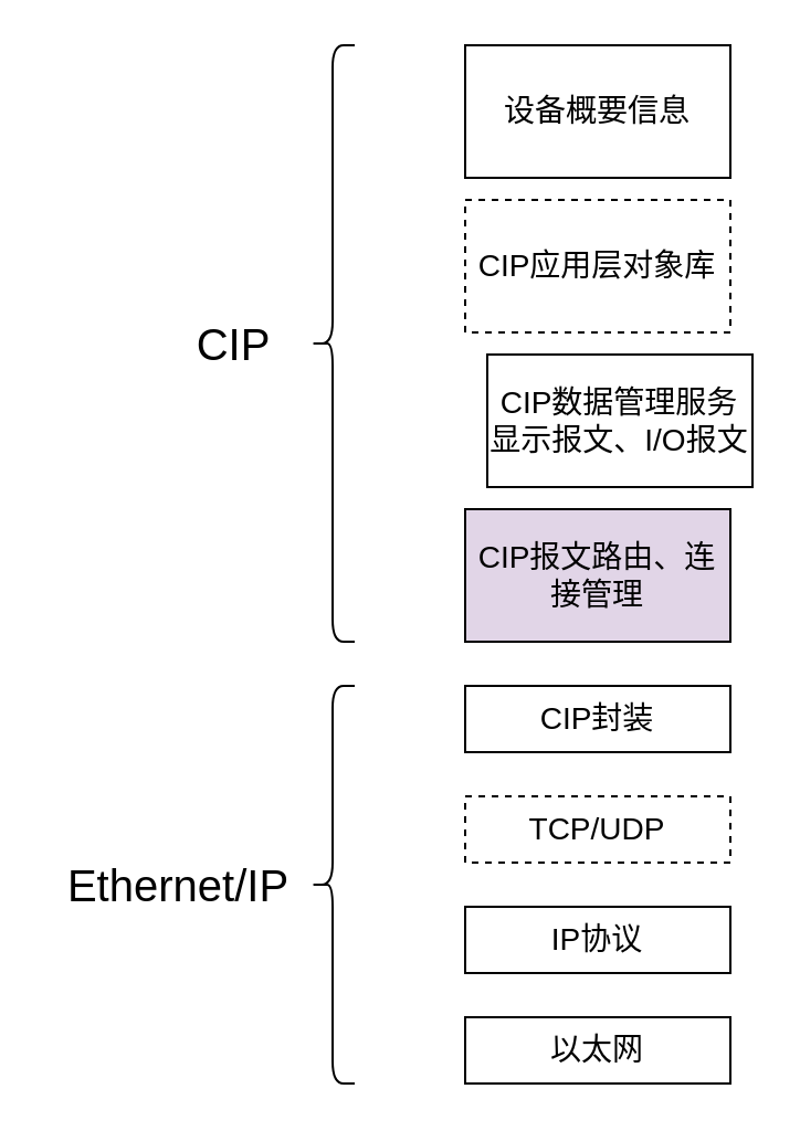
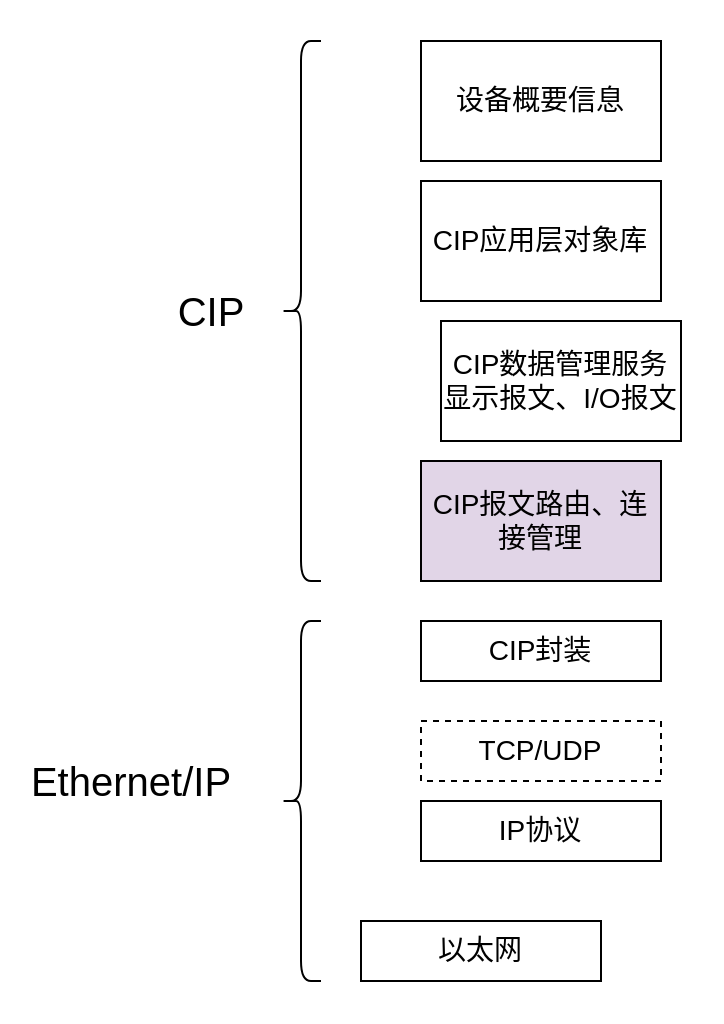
- <mxCell id="2" value="CIP应用层对象库" style="rounded=0;whiteSpace=wrap;html=1;fontSize=14;dashed=1;" vertex="1" parent="1"><mxGeometry x="210" y="90" width="120" height="60" as="geometry" /></mxCell>
+ <mxCell id="2" value="CIP应用层对象库" style="rounded=0;whiteSpace=wrap;html=1;fontSize=14;" vertex="1" parent="1"><mxGeometry x="210" y="90" width="120" height="60" as="geometry" /></mxCell>
- <mxCell id="13" value="Ethernet/IP" style="text;html=1;align=center;verticalAlign=middle;resizable=0;points=[];autosize=1;fontSize=20;" vertex="1" parent="1"><mxGeometry x="20" y="385" width="120" height="30" as="geometry" /></mxCell>
+ <mxCell id="13" value="Ethernet/IP" style="text;html=1;align=center;verticalAlign=middle;resizable=0;points=[];autosize=1;fontSize=20;" vertex="1" parent="1"><mxGeometry x="5" y="375" width="120" height="30" as="geometry" /></mxCell>
- <mxCell id="10" value="IP协议" style="rounded=0;whiteSpace=wrap;html=1;fontSize=14;" vertex="1" parent="1"><mxGeometry x="210" y="410" width="120" height="30" as="geometry" /></mxCell>
+ <mxCell id="10" value="IP协议" style="rounded=0;whiteSpace=wrap;html=1;fontSize=14;" vertex="1" parent="1"><mxGeometry x="210" y="400" width="120" height="30" as="geometry" /></mxCell>
- <mxCell id="11" value="以太网" style="rounded=0;whiteSpace=wrap;html=1;fontSize=14;" vertex="1" parent="1"><mxGeometry x="210" y="460" width="120" height="30" as="geometry" /></mxCell>
+ <mxCell id="11" value="以太网" style="rounded=0;whiteSpace=wrap;html=1;fontSize=14;" vertex="1" parent="1"><mxGeometry x="180" y="460" width="120" height="30" as="geometry" /></mxCell>
